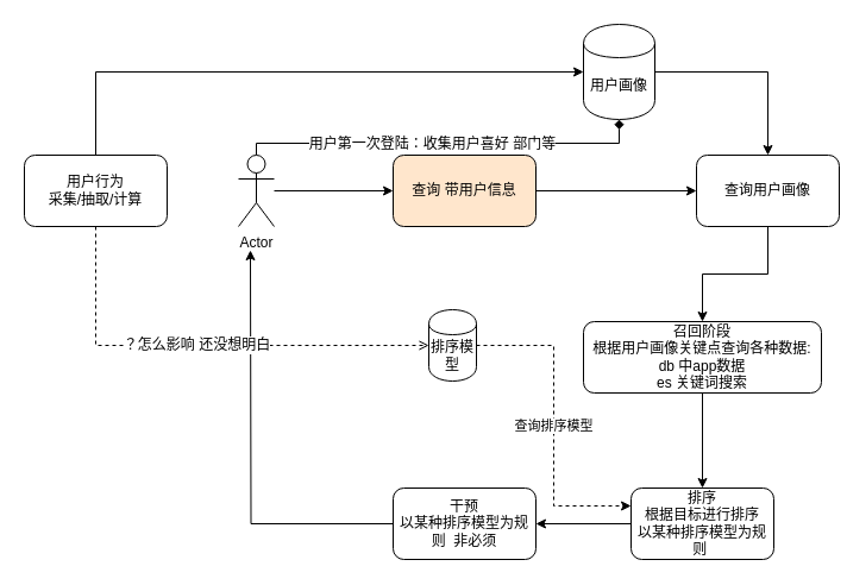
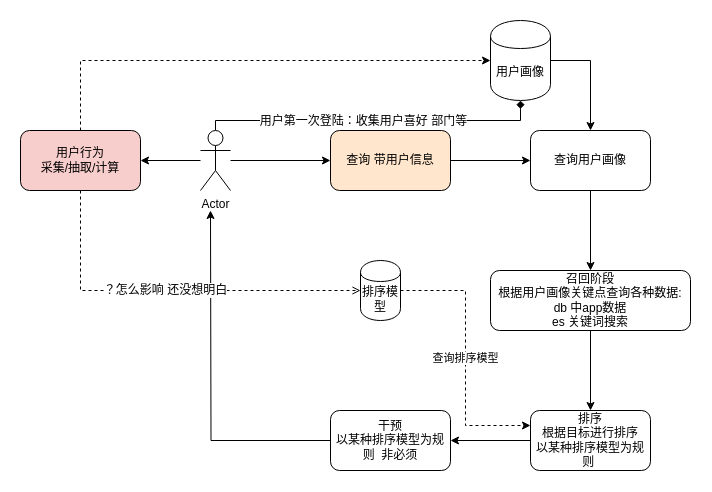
- <mxCell id="21" style="edgeStyle=orthogonalEdgeStyle;rounded=0;orthogonalLoop=1;jettySize=auto;html=1;exitX=0.5;exitY=0;exitDx=0;exitDy=0;entryX=0;entryY=0.5;entryDx=0;entryDy=0;dashed=0;" edge="1" parent="1" source="24" target="8"><mxGeometry relative="1" as="geometry" /></mxCell>
+ <mxCell id="21" style="edgeStyle=orthogonalEdgeStyle;rounded=0;orthogonalLoop=1;jettySize=auto;html=1;exitX=0.5;exitY=0;exitDx=0;exitDy=0;entryX=0;entryY=0.5;entryDx=0;entryDy=0;dashed=1;" edge="1" parent="1" source="24" target="8"><mxGeometry relative="1" as="geometry" /></mxCell>
- <mxCell id="24" value="用户行为&lt;br&gt;采集/抽取/计算" style="rounded=1;whiteSpace=wrap;html=1;" vertex="1" parent="1"><mxGeometry x="20" y="130" width="120" height="60" as="geometry" /></mxCell>
+ <mxCell id="24" value="用户行为&lt;br&gt;采集/抽取/计算" style="rounded=1;whiteSpace=wrap;html=1;fillColor=#f8cecc;" vertex="1" parent="1"><mxGeometry x="20" y="130" width="120" height="60" as="geometry" /></mxCell>
+ <mxCell id="3" style="edgeStyle=orthogonalEdgeStyle;rounded=0;orthogonalLoop=1;jettySize=auto;html=1;entryX=1;entryY=0.5;entryDx=0;entryDy=0;" edge="1" parent="1" source="6" target="24"><mxGeometry relative="1" as="geometry" /></mxCell>
- <mxCell id="12" value="查询用户画像" style="rounded=1;whiteSpace=wrap;html=1;" vertex="1" parent="1"><mxGeometry x="585" y="130" width="120" height="60" as="geometry" /></mxCell>
+ <mxCell id="12" value="查询用户画像" style="rounded=1;whiteSpace=wrap;html=1;" vertex="1" parent="1"><mxGeometry x="530" y="130" width="120" height="60" as="geometry" /></mxCell>
